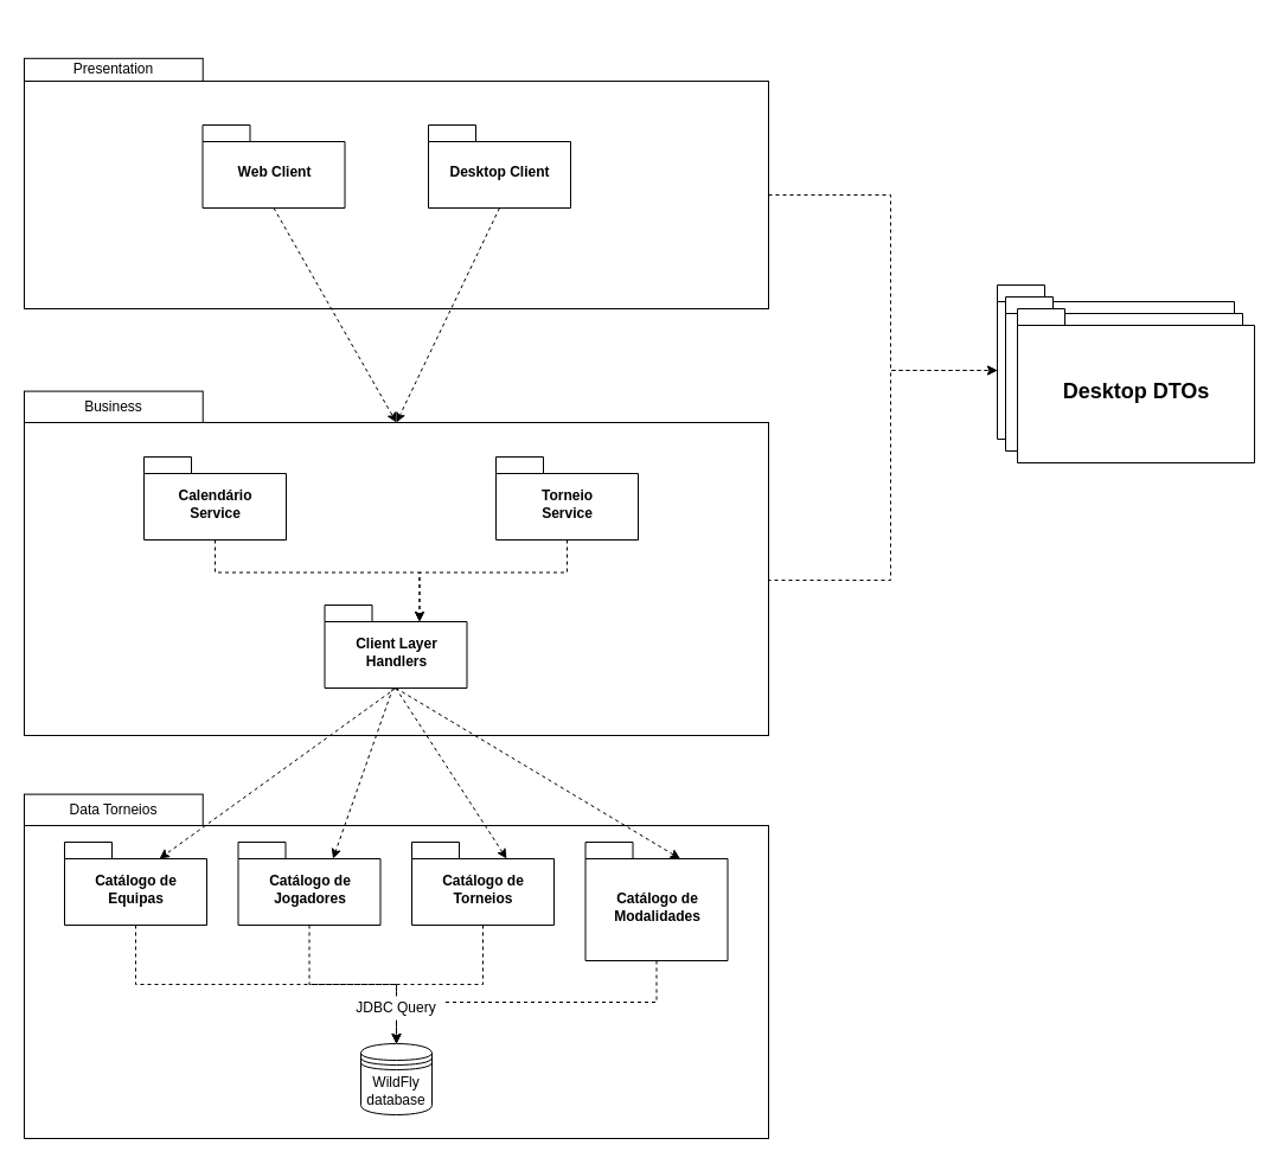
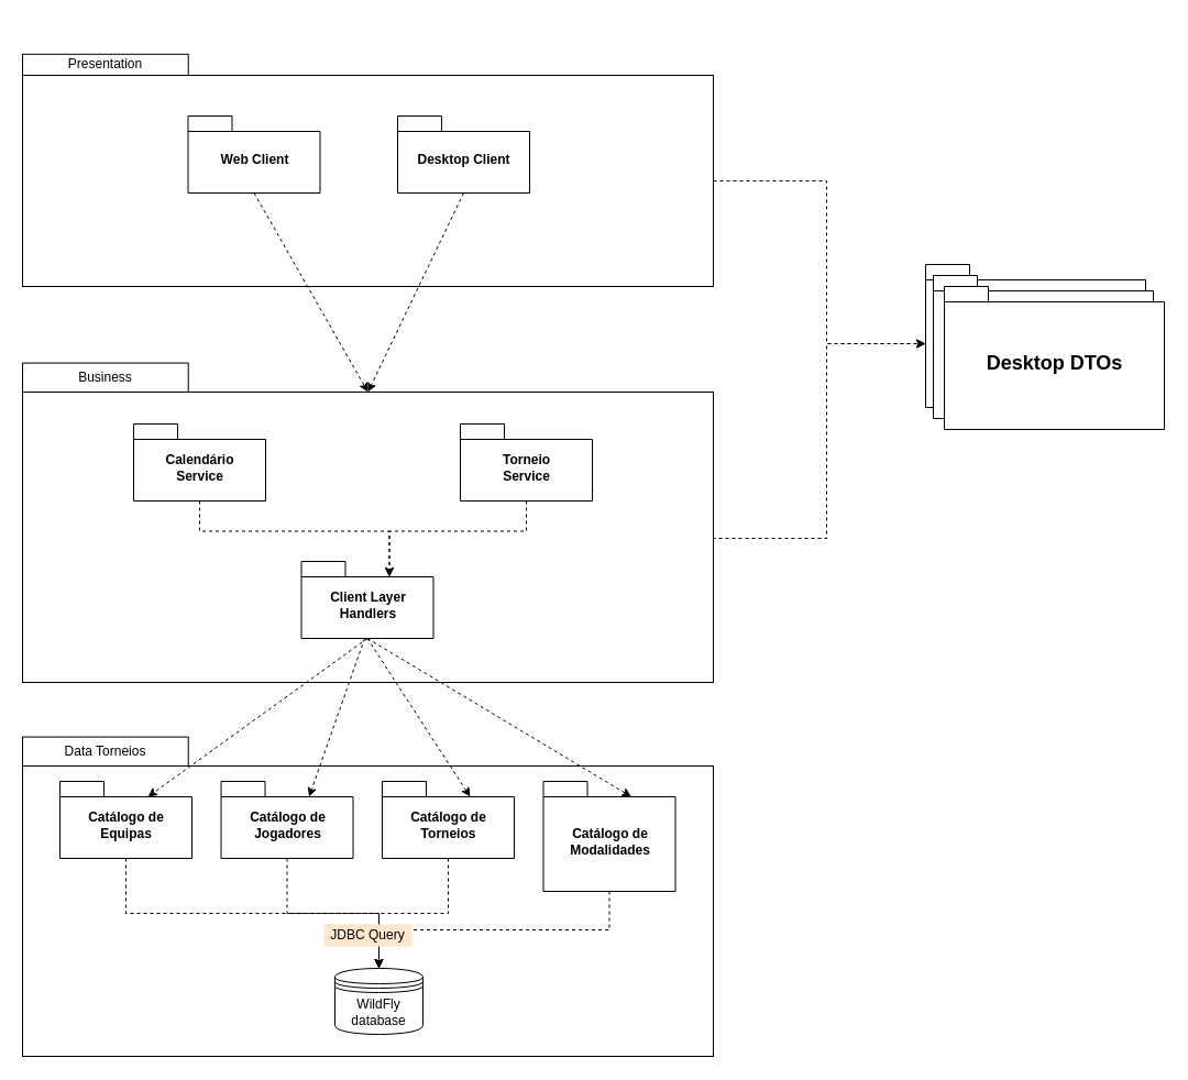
- <mxCell id="15" value="JDBC Query" style="rounded=0;whiteSpace=wrap;html=1;strokeColor=none;" parent="2" vertex="1"><mxGeometry x="274" y="210" width="80" height="20" as="geometry" /></mxCell>
+ <mxCell id="15" value="JDBC Query" style="rounded=0;whiteSpace=wrap;html=1;strokeColor=none;fillColor=#ffe6cc;" parent="2" vertex="1"><mxGeometry x="274" y="210" width="80" height="20" as="geometry" /></mxCell>
- <mxCell id="6" value="WildFly database" style="shape=datastore;whiteSpace=wrap;html=1;" parent="2" vertex="1"><mxGeometry x="284" y="250" width="60" height="60" as="geometry" /></mxCell>
+ <mxCell id="6" value="WildFly database" style="shape=datastore;whiteSpace=wrap;html=1;" parent="2" vertex="1"><mxGeometry x="284" y="250" width="80" height="60" as="geometry" /></mxCell>
